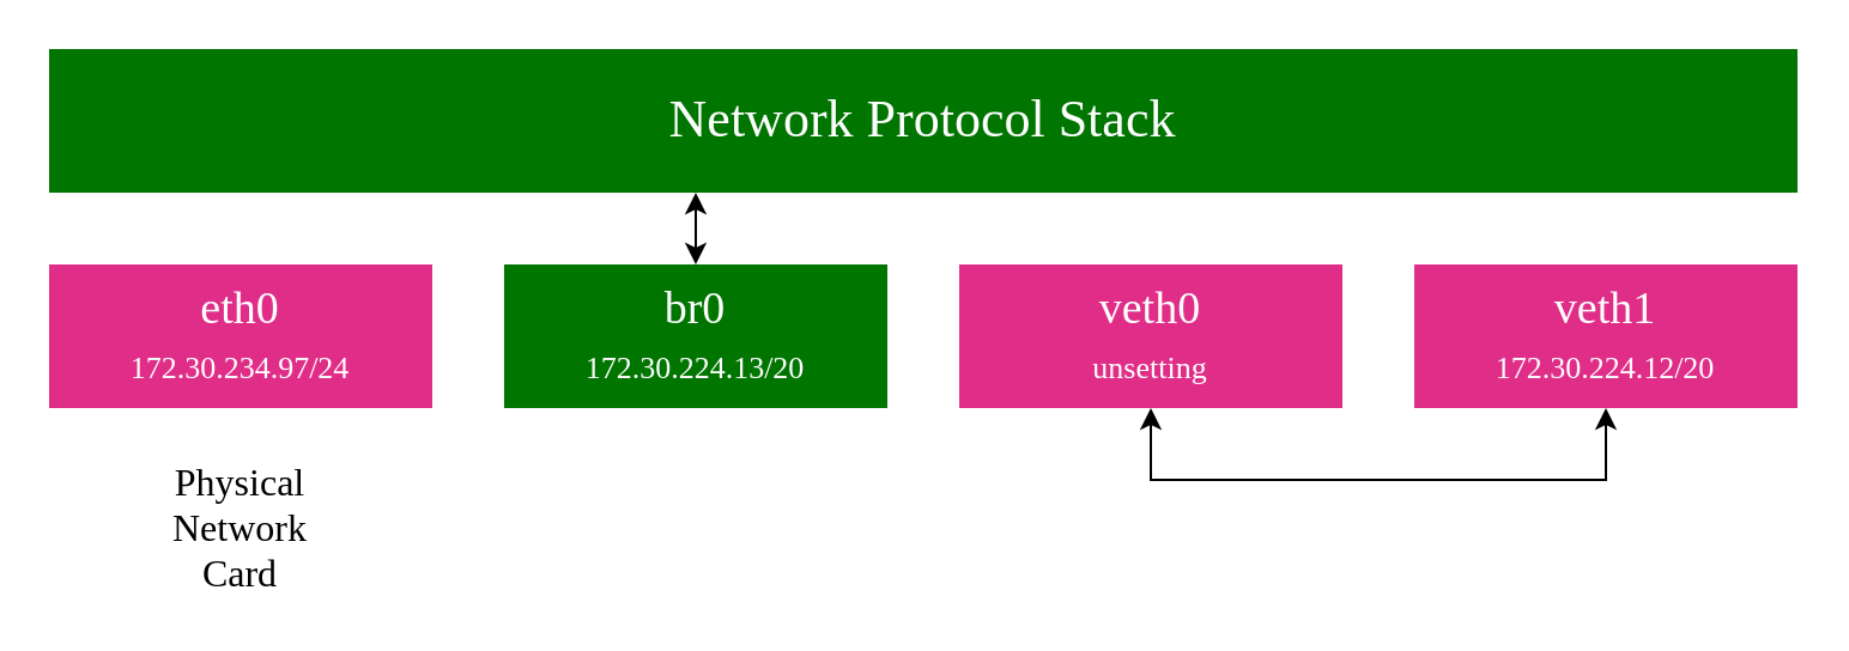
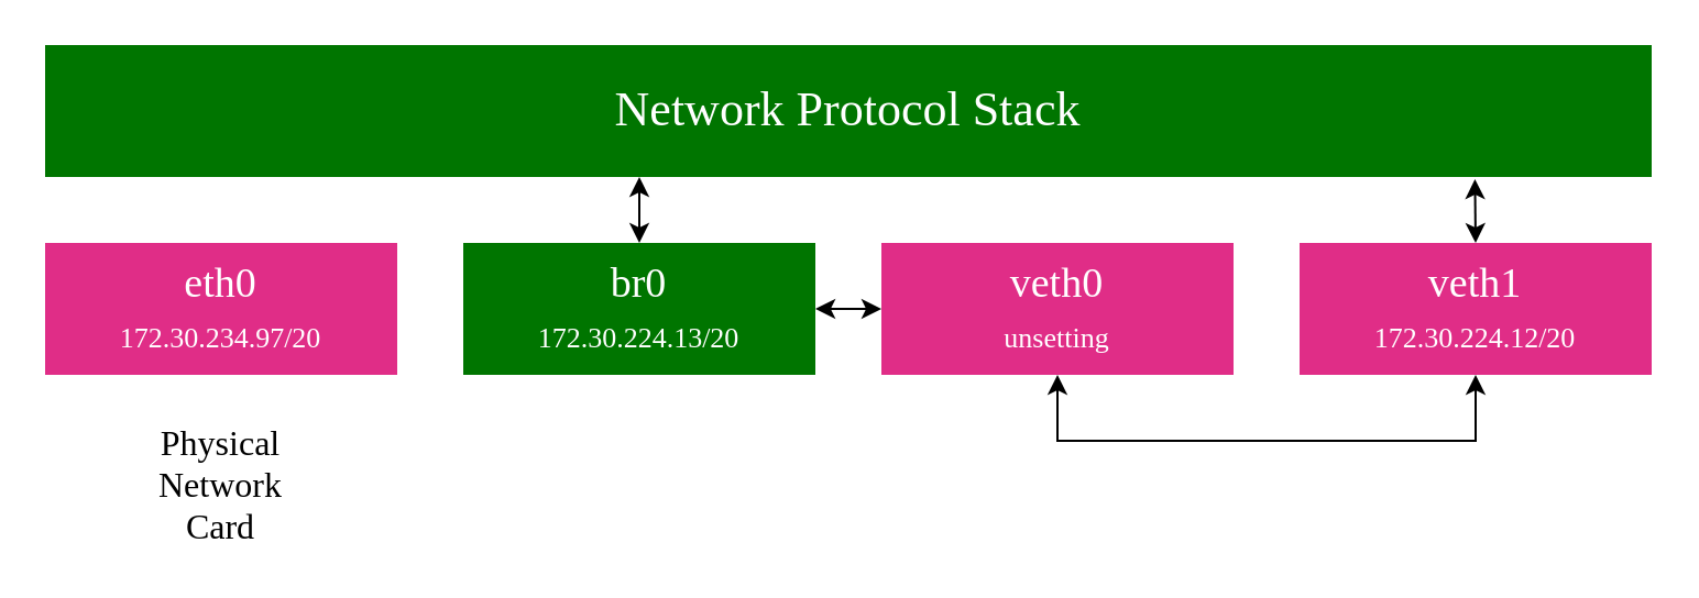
+ <mxCell id="9" value="" style="endArrow=classic;startArrow=classic;html=1;rounded=0;exitX=0.5;exitY=0;exitDx=0;exitDy=0;entryX=0.89;entryY=1.017;entryDx=0;entryDy=0;entryPerimeter=0;" parent="1" source="7" edge="1" target="2"><mxGeometry width="50" height="50" relative="1" as="geometry"><mxPoint x="599.41" y="150" as="sourcePoint" /><mxPoint x="599.82" y="80" as="targetPoint" /></mxGeometry></mxCell>
- <mxCell id="3" value="eth0&lt;br&gt;&lt;font style=&quot;font-size: 13px&quot;&gt;172.30.234.97/24&lt;/font&gt;" style="rounded=0;whiteSpace=wrap;html=1;fontFamily=Comic Sans MS;fontSize=19;fontColor=#FFFFFF;strokeColor=none;fillColor=#E02D87;" parent="1" vertex="1"><mxGeometry x="20" y="110" width="160" height="60" as="geometry" /></mxCell>
+ <mxCell id="3" value="eth0&lt;br&gt;&lt;font style=&quot;font-size: 13px&quot;&gt;172.30.234.97/20&lt;/font&gt;" style="rounded=0;whiteSpace=wrap;html=1;fontFamily=Comic Sans MS;fontSize=19;fontColor=#FFFFFF;strokeColor=none;fillColor=#E02D87;" parent="1" vertex="1"><mxGeometry x="20" y="110" width="160" height="60" as="geometry" /></mxCell>
+ <mxCell id="10" value="" style="endArrow=classic;startArrow=classic;html=1;rounded=0;fontSize=13;exitX=1;exitY=0.5;exitDx=0;exitDy=0;entryX=0;entryY=0.5;entryDx=0;entryDy=0;" parent="1" source="5" target="6" edge="1"><mxGeometry width="50" height="50" relative="1" as="geometry"><mxPoint x="380" y="390" as="sourcePoint" /><mxPoint x="430" y="340" as="targetPoint" /></mxGeometry></mxCell>
